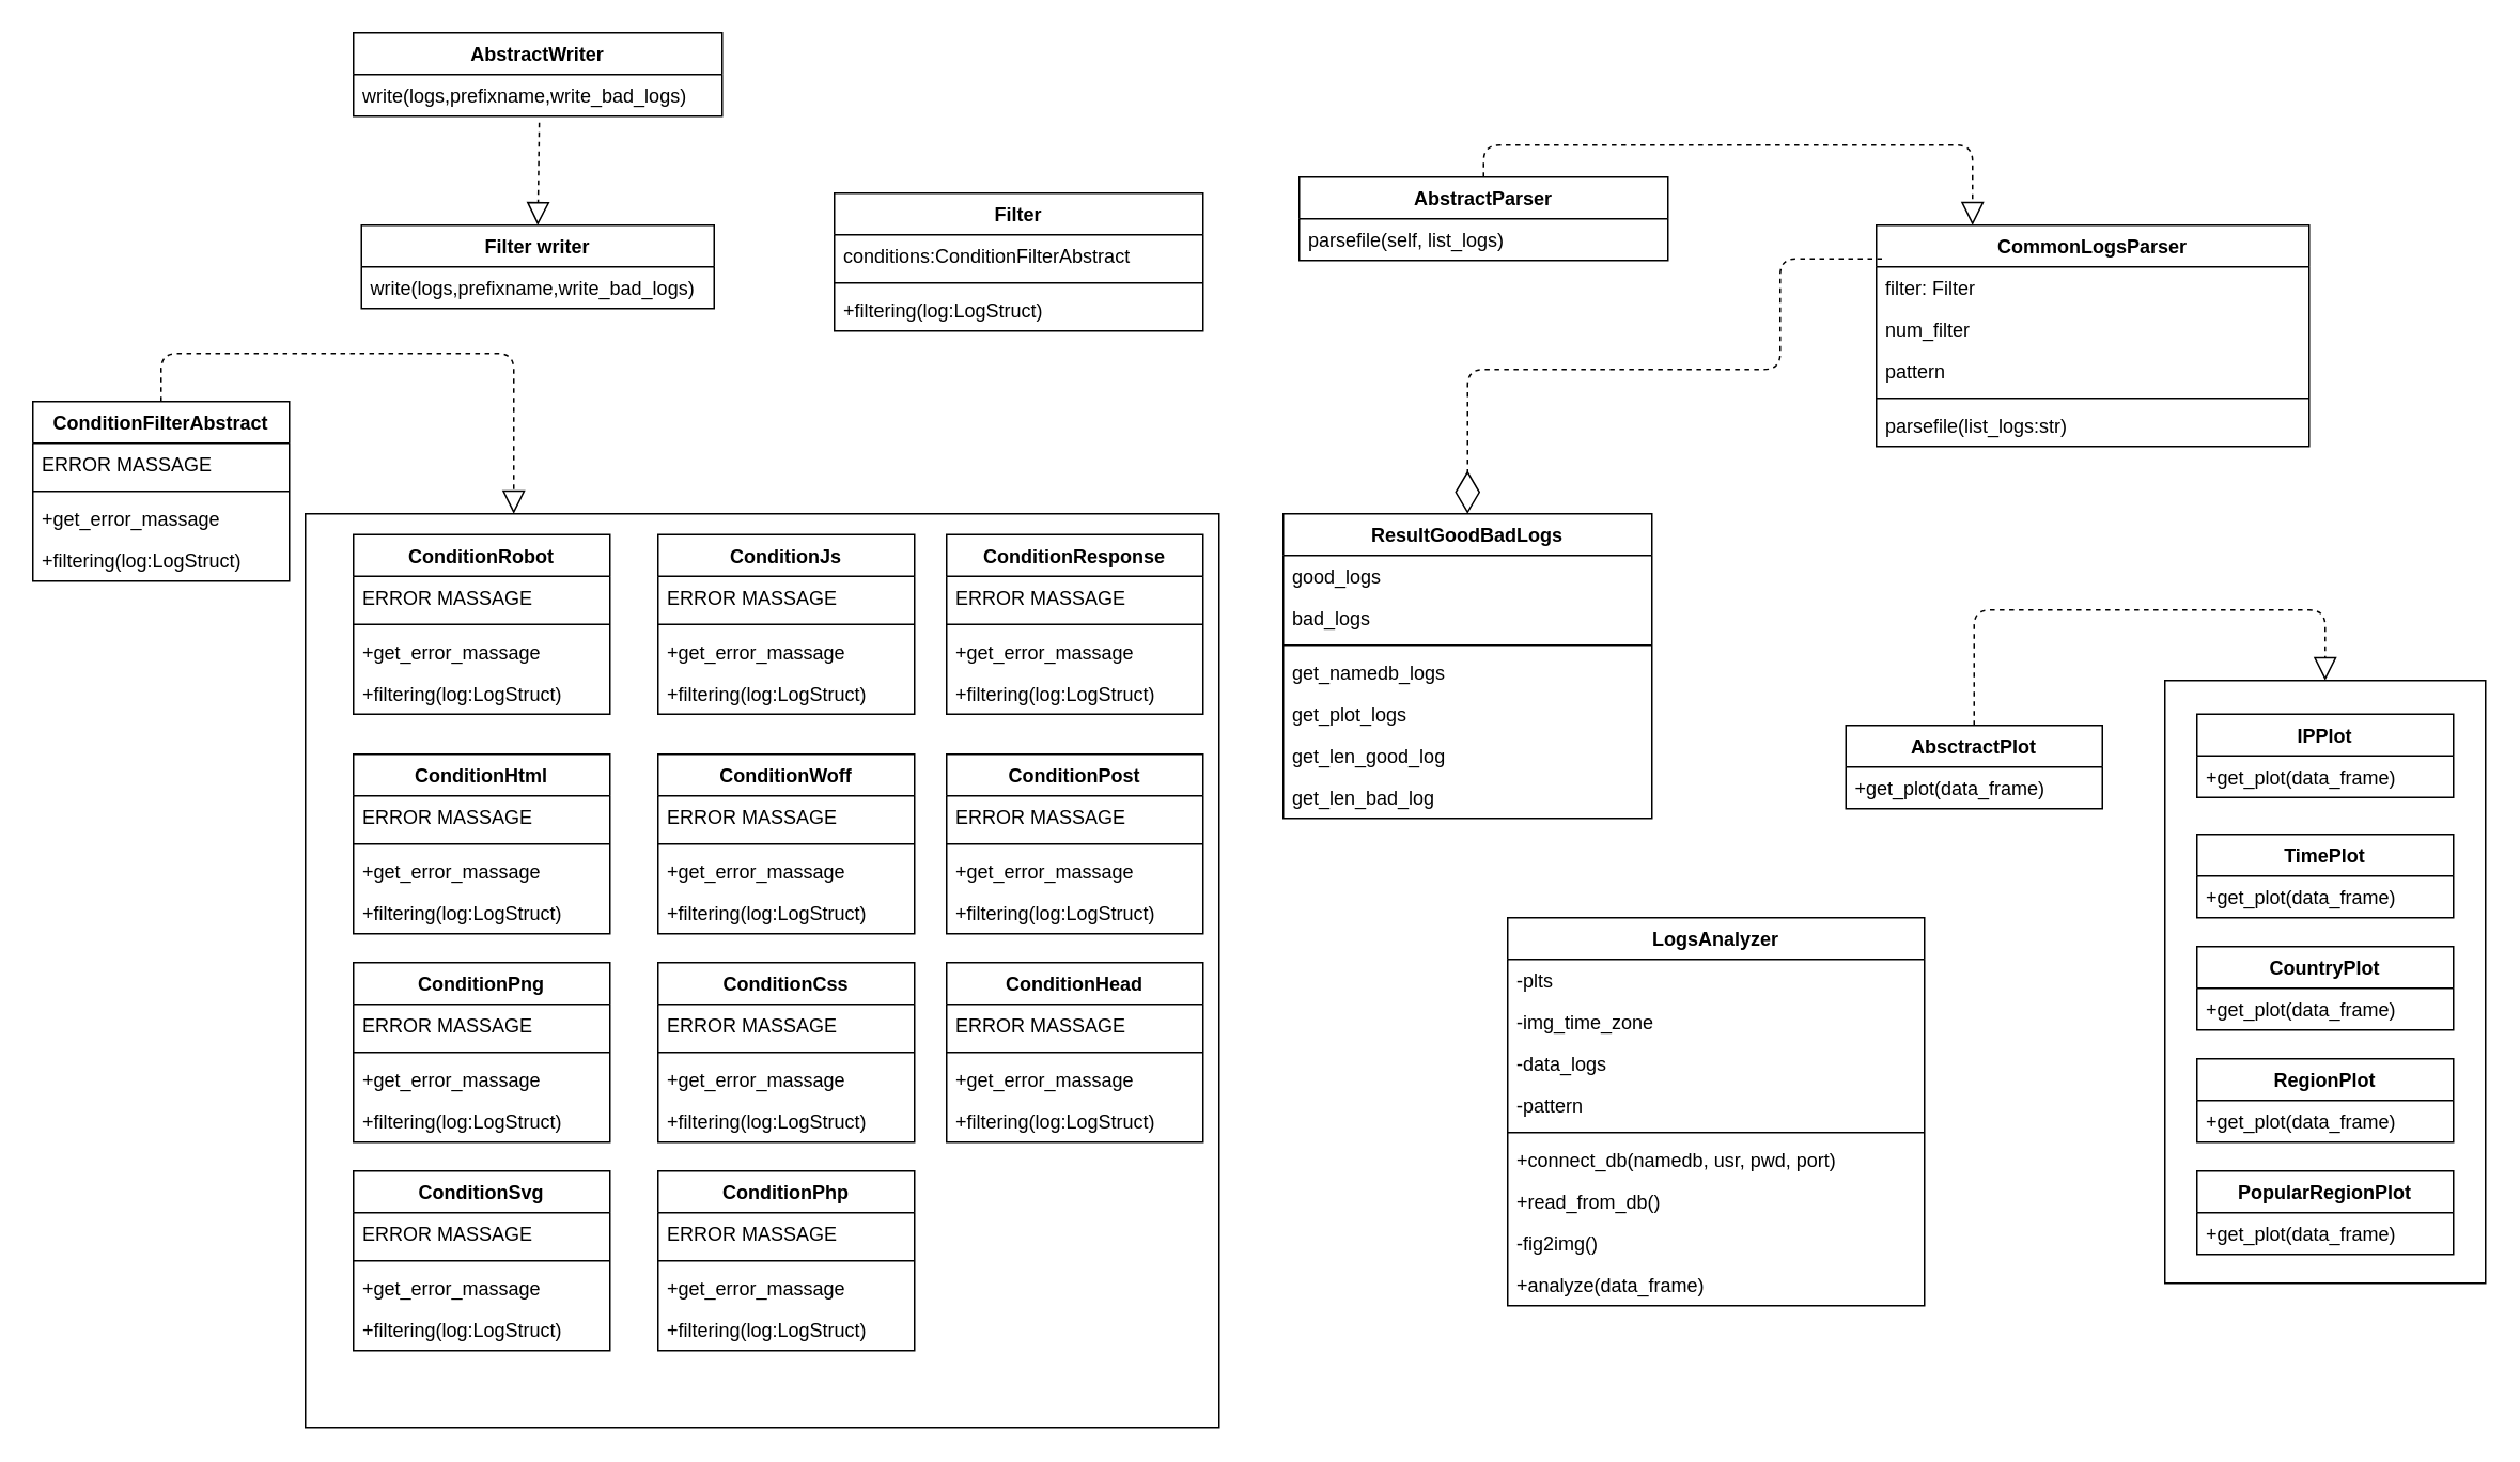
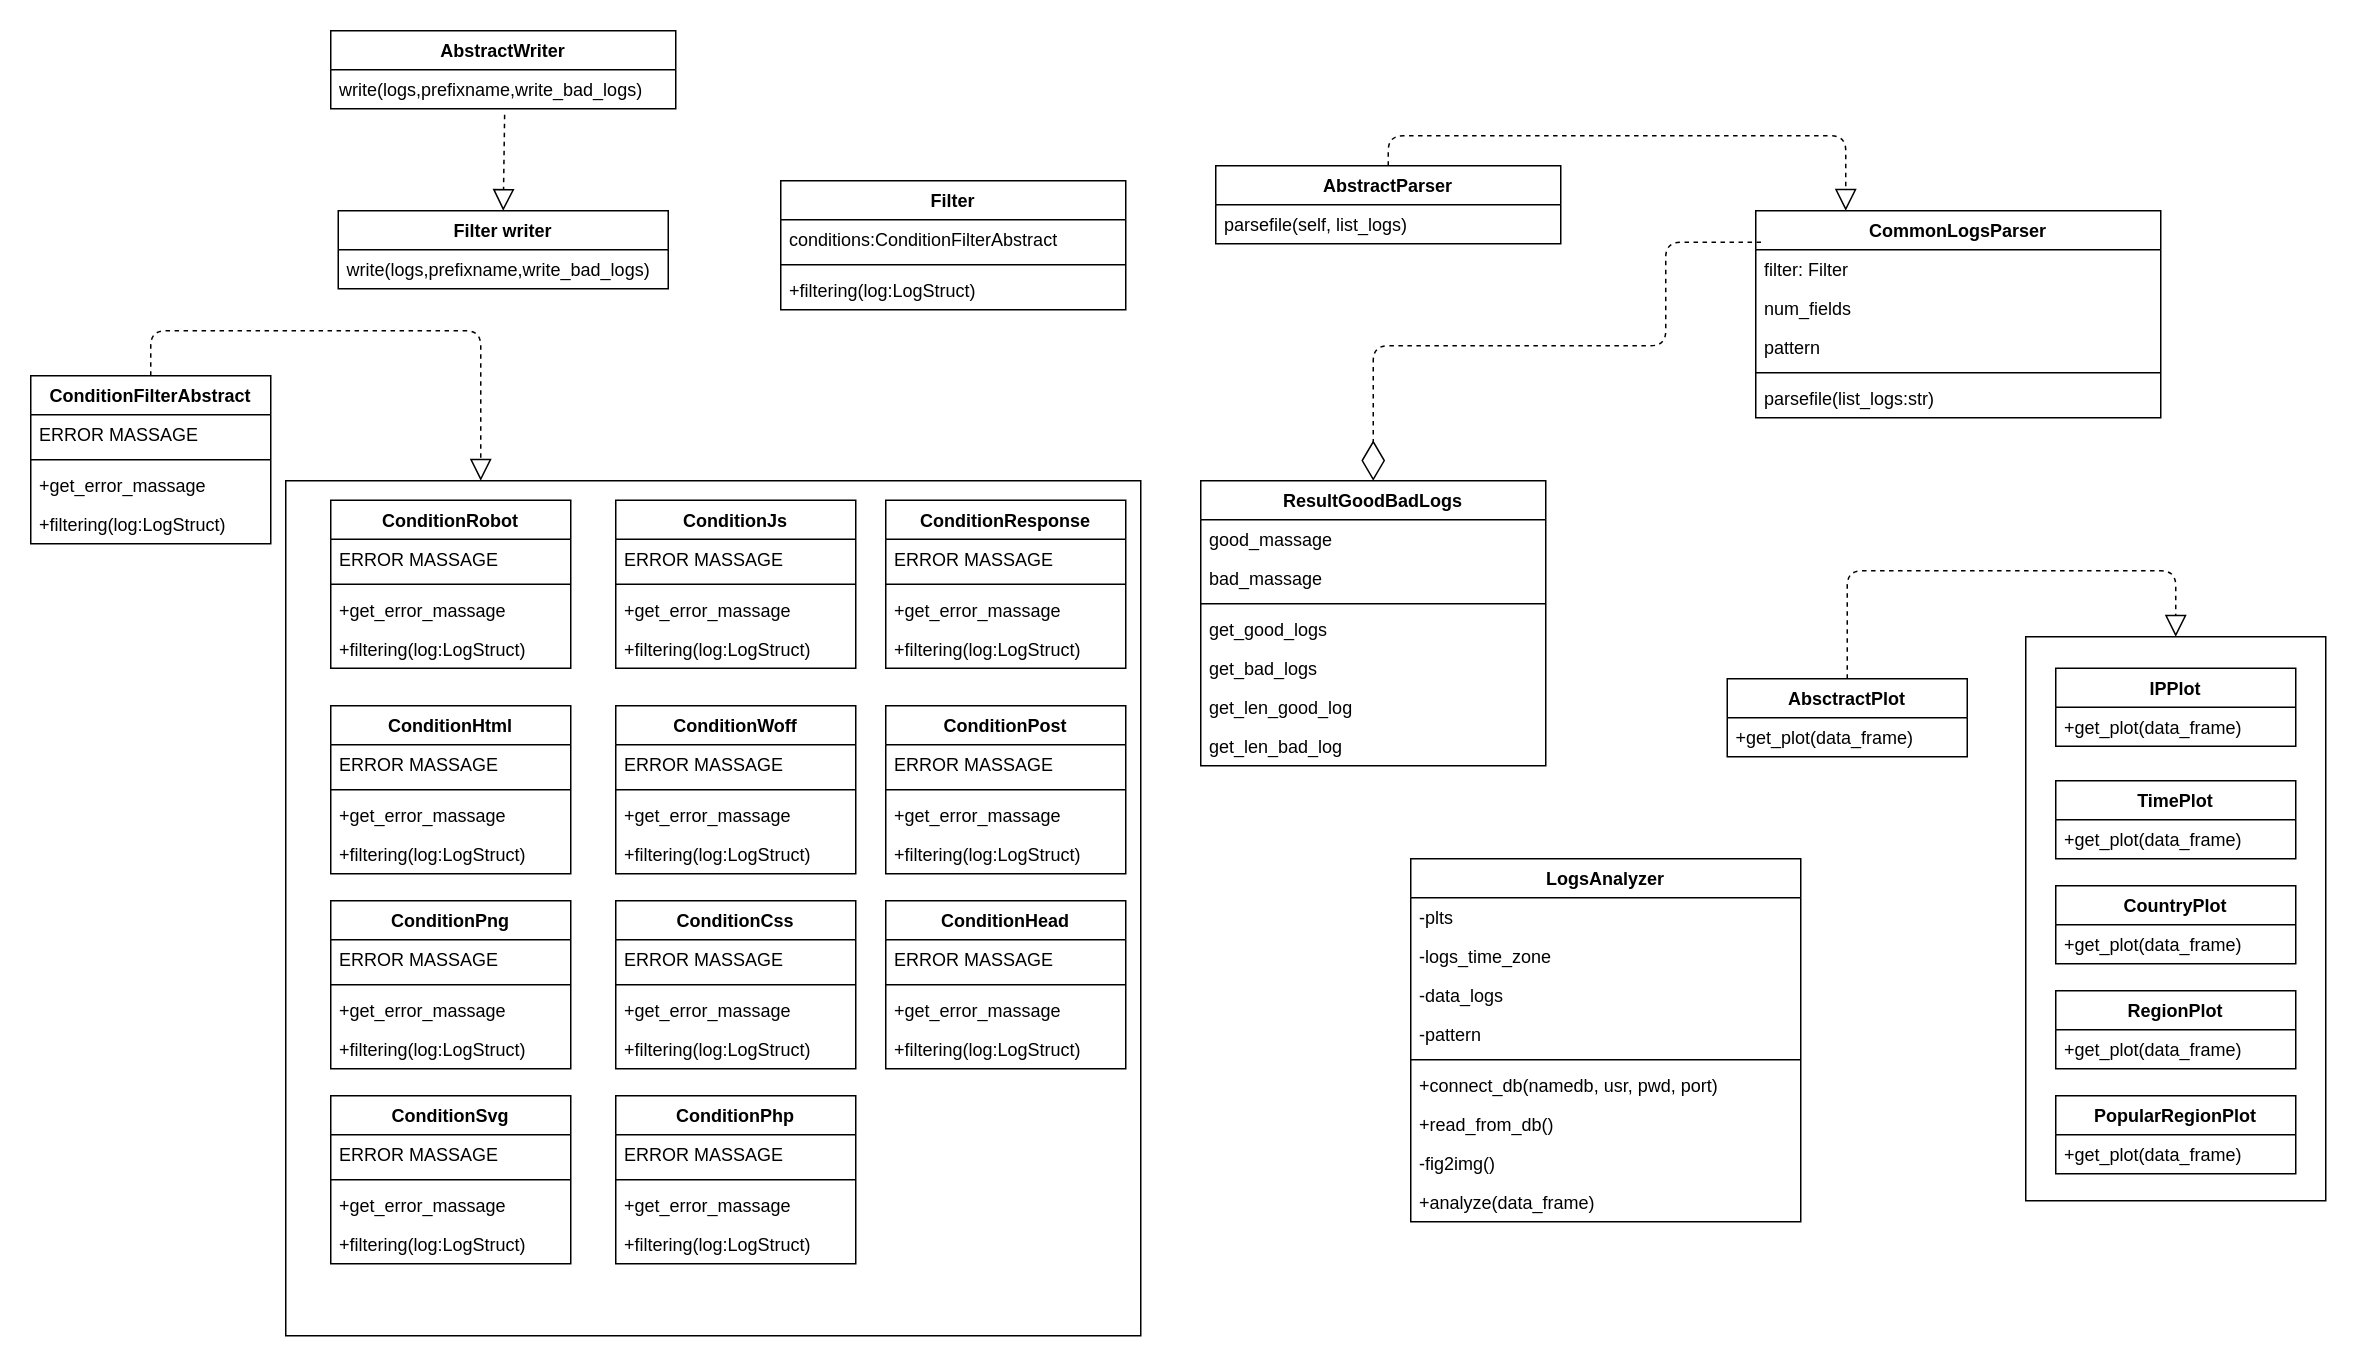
- <mxCell id="86" value="num_filter" style="text;strokeColor=none;fillColor=none;align=left;verticalAlign=top;spacingLeft=4;spacingRight=4;overflow=hidden;rotatable=0;points=[[0,0.5],[1,0.5]];portConstraint=eastwest;sketch=0;" parent="84" vertex="1"><mxGeometry y="52" width="270" height="26" as="geometry" /></mxCell>
+ <mxCell id="86" value="num_fields" style="text;strokeColor=none;fillColor=none;align=left;verticalAlign=top;spacingLeft=4;spacingRight=4;overflow=hidden;rotatable=0;points=[[0,0.5],[1,0.5]];portConstraint=eastwest;sketch=0;" parent="84" vertex="1"><mxGeometry y="52" width="270" height="26" as="geometry" /></mxCell>
- <mxCell id="77" value="good_logs" style="text;strokeColor=none;fillColor=none;align=left;verticalAlign=top;spacingLeft=4;spacingRight=4;overflow=hidden;rotatable=0;points=[[0,0.5],[1,0.5]];portConstraint=eastwest;sketch=0;" parent="76" vertex="1"><mxGeometry y="26" width="230" height="26" as="geometry" /></mxCell>
+ <mxCell id="77" value="good_massage" style="text;strokeColor=none;fillColor=none;align=left;verticalAlign=top;spacingLeft=4;spacingRight=4;overflow=hidden;rotatable=0;points=[[0,0.5],[1,0.5]];portConstraint=eastwest;sketch=0;" parent="76" vertex="1"><mxGeometry y="26" width="230" height="26" as="geometry" /></mxCell>
- <mxCell id="78" value="bad_logs" style="text;strokeColor=none;fillColor=none;align=left;verticalAlign=top;spacingLeft=4;spacingRight=4;overflow=hidden;rotatable=0;points=[[0,0.5],[1,0.5]];portConstraint=eastwest;sketch=0;" parent="76" vertex="1"><mxGeometry y="52" width="230" height="26" as="geometry" /></mxCell>
+ <mxCell id="78" value="bad_massage" style="text;strokeColor=none;fillColor=none;align=left;verticalAlign=top;spacingLeft=4;spacingRight=4;overflow=hidden;rotatable=0;points=[[0,0.5],[1,0.5]];portConstraint=eastwest;sketch=0;" parent="76" vertex="1"><mxGeometry y="52" width="230" height="26" as="geometry" /></mxCell>
- <mxCell id="80" value="get_namedb_logs" style="text;strokeColor=none;fillColor=none;align=left;verticalAlign=top;spacingLeft=4;spacingRight=4;overflow=hidden;rotatable=0;points=[[0,0.5],[1,0.5]];portConstraint=eastwest;sketch=0;" parent="76" vertex="1"><mxGeometry y="86" width="230" height="26" as="geometry" /></mxCell>
+ <mxCell id="80" value="get_good_logs" style="text;strokeColor=none;fillColor=none;align=left;verticalAlign=top;spacingLeft=4;spacingRight=4;overflow=hidden;rotatable=0;points=[[0,0.5],[1,0.5]];portConstraint=eastwest;sketch=0;" parent="76" vertex="1"><mxGeometry y="86" width="230" height="26" as="geometry" /></mxCell>
- <mxCell id="81" value="get_plot_logs" style="text;strokeColor=none;fillColor=none;align=left;verticalAlign=top;spacingLeft=4;spacingRight=4;overflow=hidden;rotatable=0;points=[[0,0.5],[1,0.5]];portConstraint=eastwest;sketch=0;" parent="76" vertex="1"><mxGeometry y="112" width="230" height="26" as="geometry" /></mxCell>
+ <mxCell id="81" value="get_bad_logs" style="text;strokeColor=none;fillColor=none;align=left;verticalAlign=top;spacingLeft=4;spacingRight=4;overflow=hidden;rotatable=0;points=[[0,0.5],[1,0.5]];portConstraint=eastwest;sketch=0;" parent="76" vertex="1"><mxGeometry y="112" width="230" height="26" as="geometry" /></mxCell>
- <mxCell id="107" value="-img_time_zone" style="text;strokeColor=none;fillColor=none;align=left;verticalAlign=top;spacingLeft=4;spacingRight=4;overflow=hidden;rotatable=0;points=[[0,0.5],[1,0.5]];portConstraint=eastwest;sketch=0;" parent="105" vertex="1"><mxGeometry y="52" width="260" height="26" as="geometry" /></mxCell>
+ <mxCell id="107" value="-logs_time_zone" style="text;strokeColor=none;fillColor=none;align=left;verticalAlign=top;spacingLeft=4;spacingRight=4;overflow=hidden;rotatable=0;points=[[0,0.5],[1,0.5]];portConstraint=eastwest;sketch=0;" parent="105" vertex="1"><mxGeometry y="52" width="260" height="26" as="geometry" /></mxCell>
